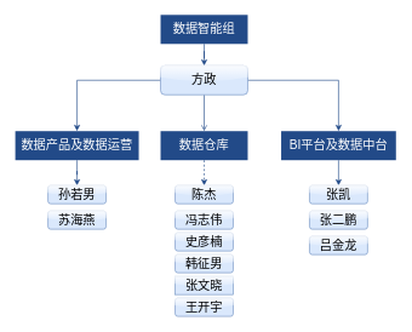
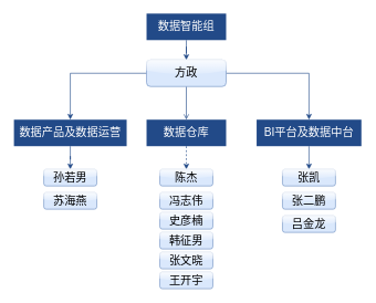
- <mxCell id="20" value="&lt;span style=&quot;font-size: 17px&quot;&gt;张文晓&lt;/span&gt;" style="whiteSpace=wrap;html=1;strokeColor=#6c8ebf;fillColor=#dae8fc;glass=1;shadow=0;rounded=0;" vertex="1" parent="1"><mxGeometry x="240" y="380" width="80" height="25" as="geometry" /></mxCell>
+ <mxCell id="20" value="&lt;span style=&quot;font-size: 17px&quot;&gt;张文晓&lt;/span&gt;" style="rounded=1;whiteSpace=wrap;html=1;strokeColor=#6c8ebf;fillColor=#dae8fc;glass=1;shadow=0;" vertex="1" parent="1"><mxGeometry x="240" y="380" width="80" height="25" as="geometry" /></mxCell>
